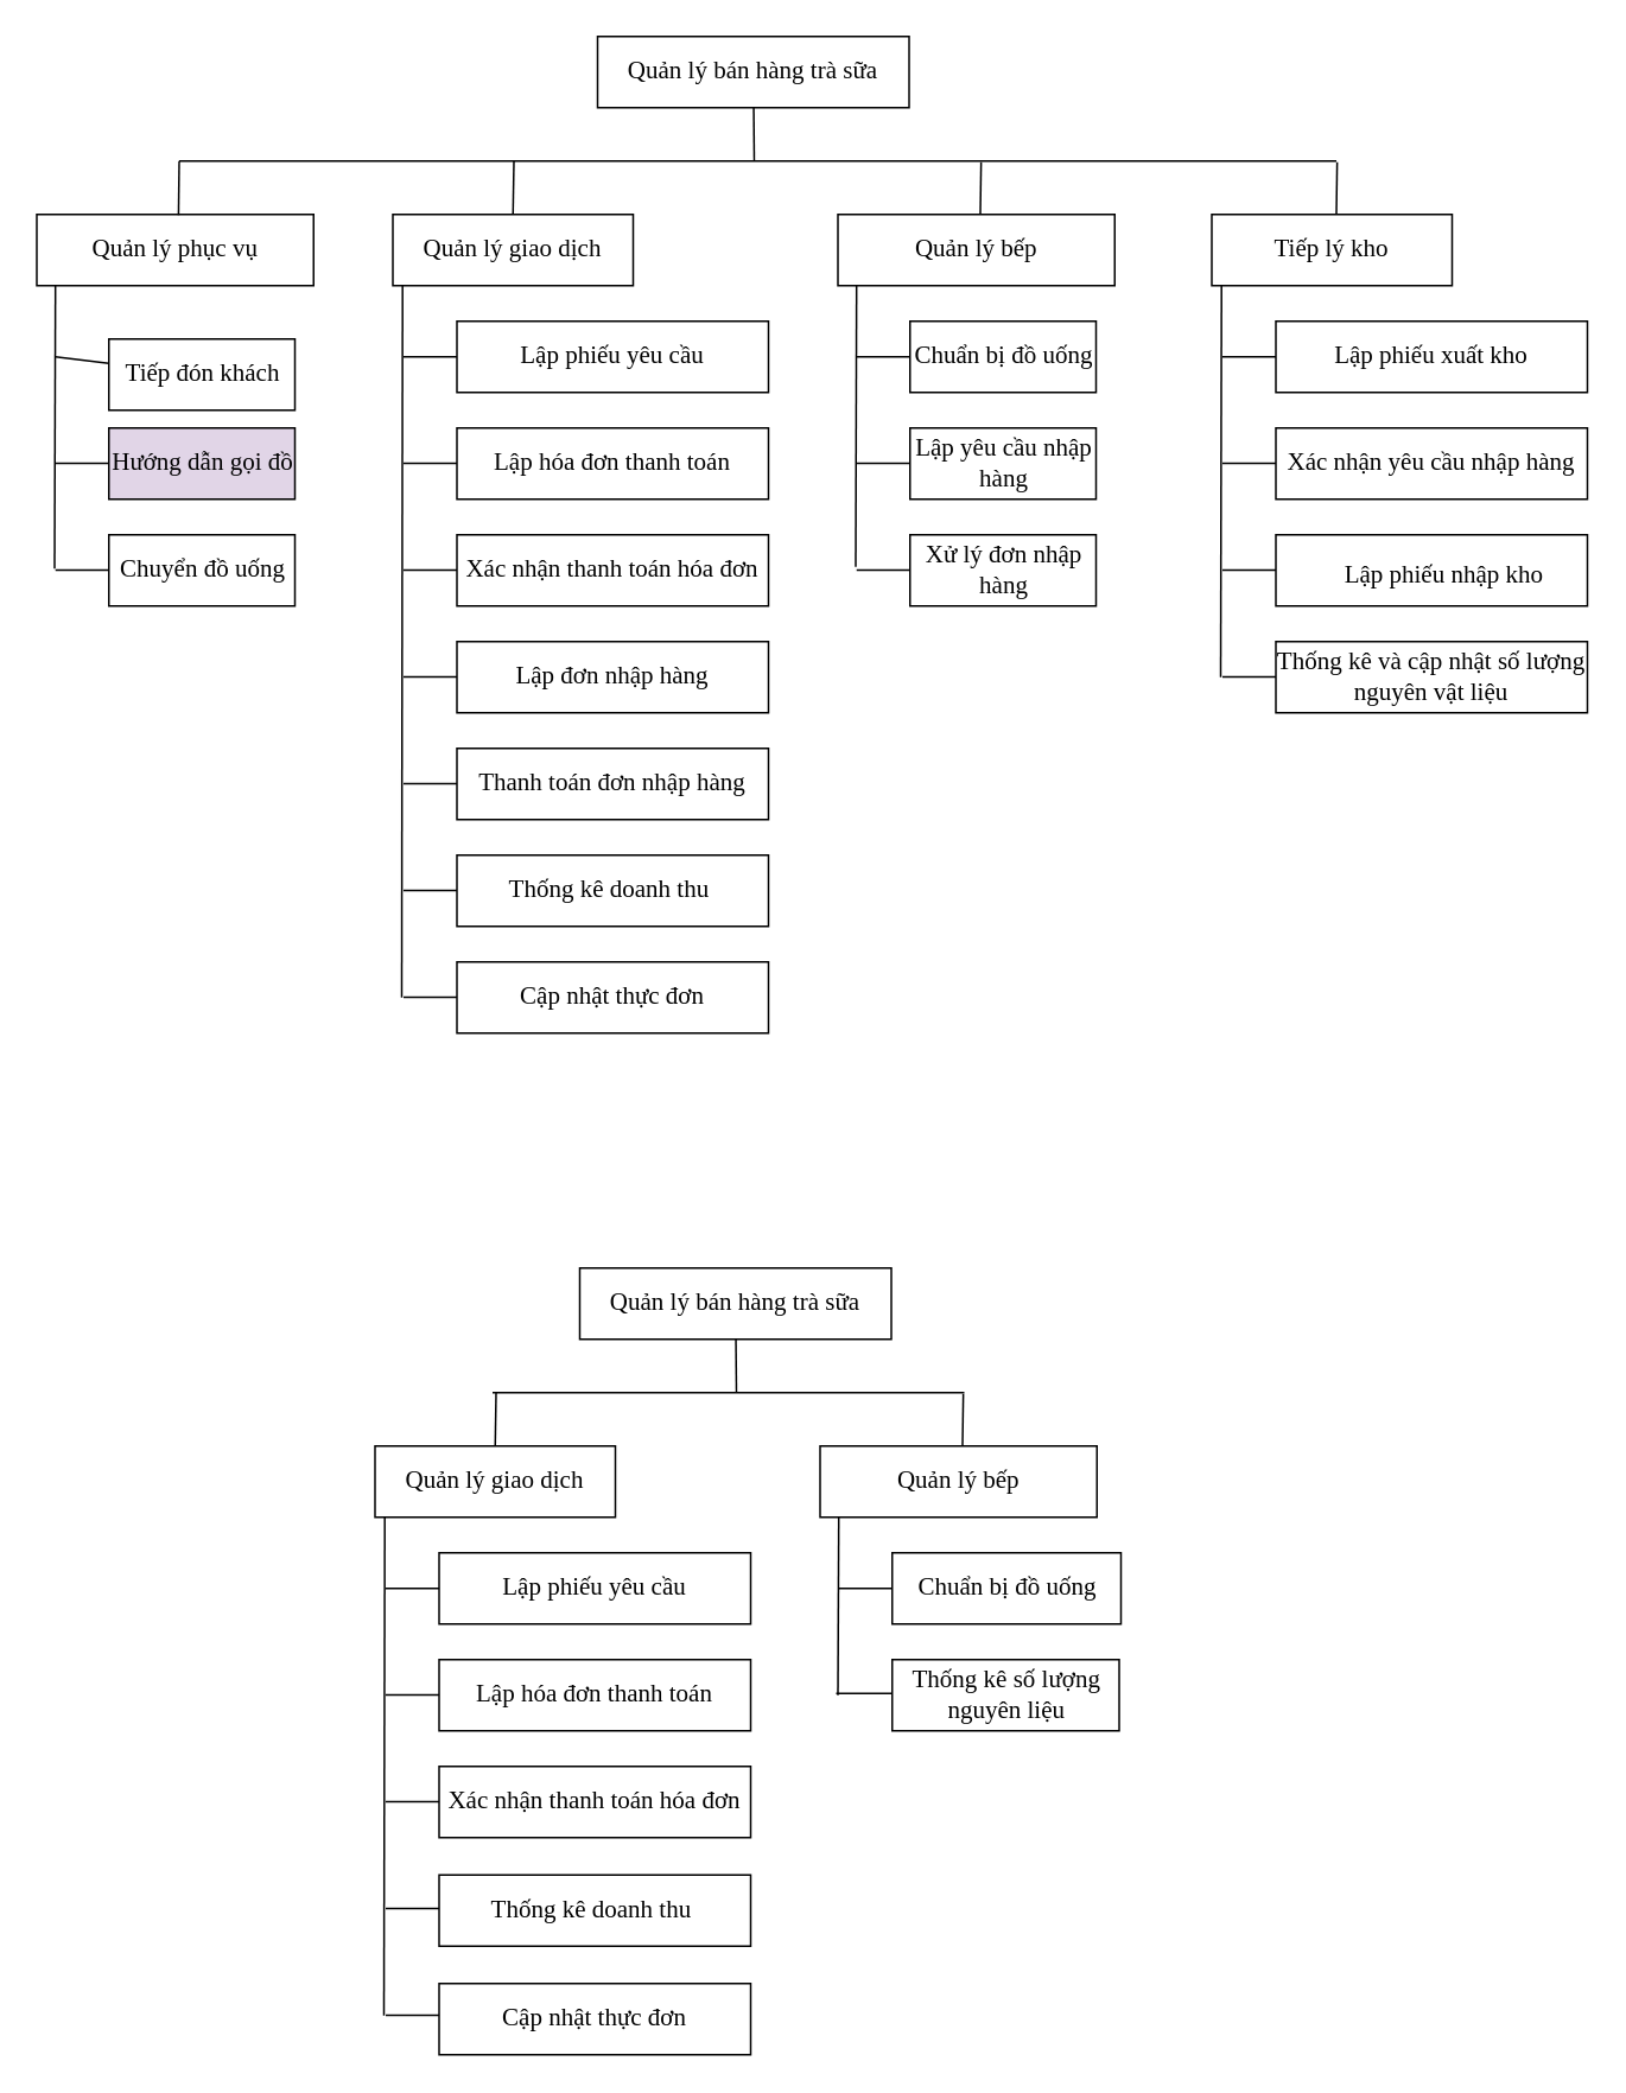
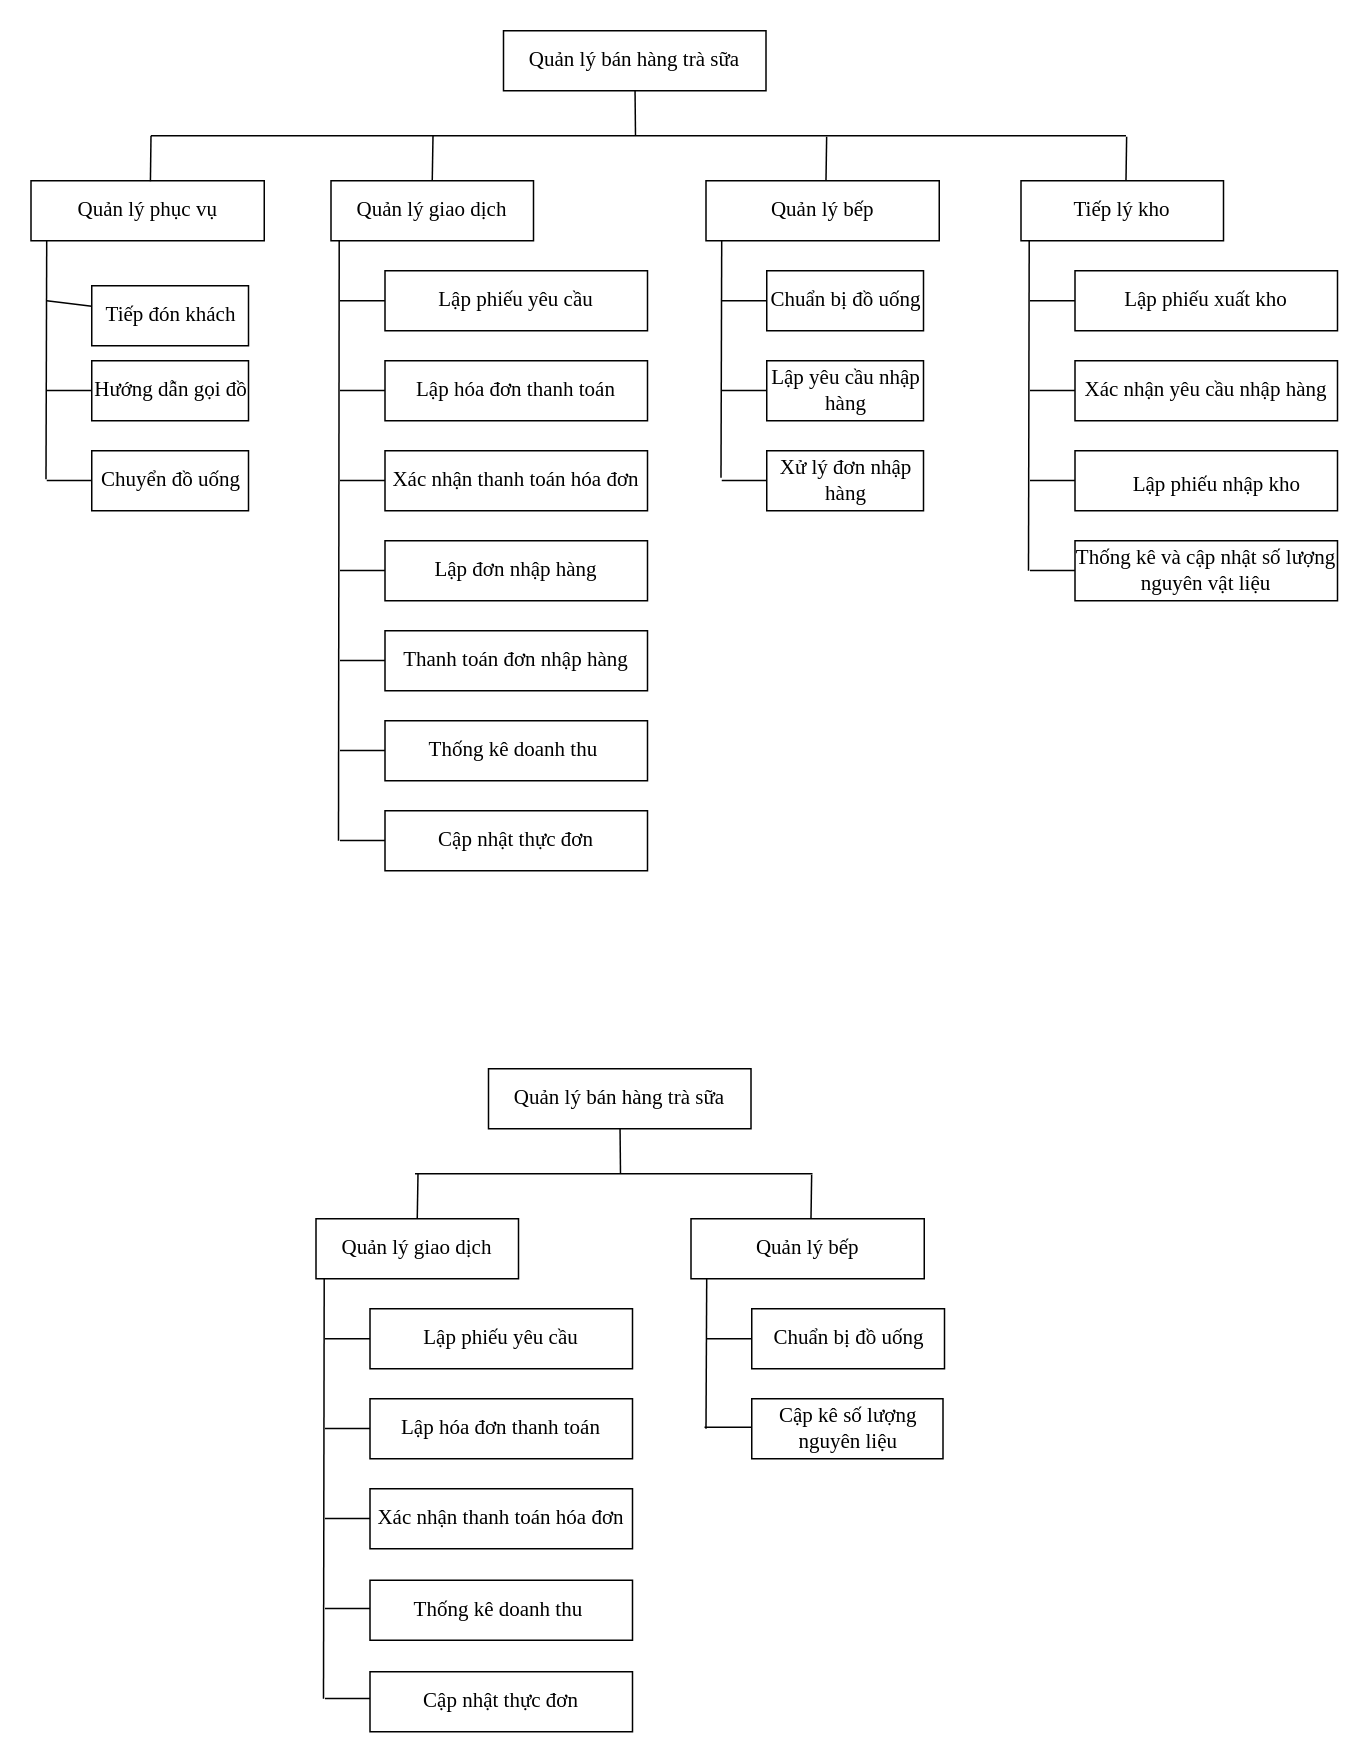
- <mxCell id="10" value="&lt;p class=&quot;MsoNormal&quot;&gt;&lt;font style=&quot;font-size: 14px&quot;&gt;Hướng dẫn gọi đồ&lt;/font&gt;&lt;/p&gt;" style="rounded=0;whiteSpace=wrap;html=1;fontFamily=Times New Roman;fontSize=14;fillColor=#e1d5e7;" parent="1" vertex="1"><mxGeometry x="60.5" y="240" width="104.5" height="40" as="geometry" /></mxCell>
+ <mxCell id="10" value="&lt;p class=&quot;MsoNormal&quot;&gt;&lt;font style=&quot;font-size: 14px&quot;&gt;Hướng dẫn gọi đồ&lt;/font&gt;&lt;/p&gt;" style="rounded=0;whiteSpace=wrap;html=1;fontFamily=Times New Roman;fontSize=14;" parent="1" vertex="1"><mxGeometry x="60.5" y="240" width="104.5" height="40" as="geometry" /></mxCell>
- <mxCell id="73" value="&lt;p class=&quot;MsoNormal&quot;&gt;&lt;font style=&quot;font-size: 14px&quot;&gt;Thống kê số lượng nguyên liệu&lt;/font&gt;&lt;/p&gt;" style="rounded=0;whiteSpace=wrap;html=1;fontFamily=Times New Roman;fontSize=14;" parent="1" vertex="1"><mxGeometry x="500.5" y="932" width="127.5" height="40" as="geometry" /></mxCell>
+ <mxCell id="73" value="&lt;p class=&quot;MsoNormal&quot;&gt;&lt;font style=&quot;font-size: 14px&quot;&gt;Cập kê số lượng nguyên liệu&lt;/font&gt;&lt;/p&gt;" style="rounded=0;whiteSpace=wrap;html=1;fontFamily=Times New Roman;fontSize=14;" parent="1" vertex="1"><mxGeometry x="500.5" y="932" width="127.5" height="40" as="geometry" /></mxCell>
